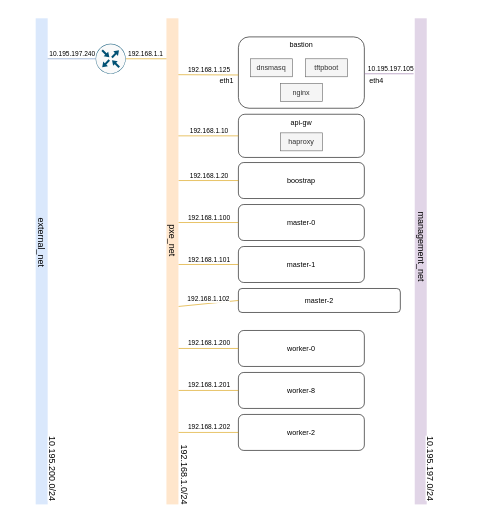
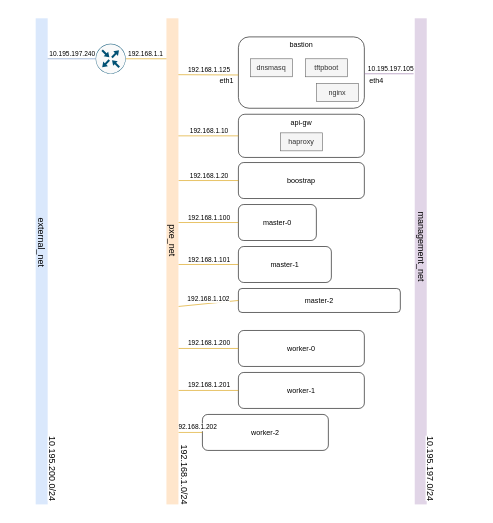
- <mxCell id="40" value="nginx" style="rounded=0;whiteSpace=wrap;html=1;fillColor=#f5f5f5;strokeColor=#666666;fontColor=#333333;" parent="1" vertex="1"><mxGeometry x="467" y="138.5" width="70" height="30" as="geometry" /></mxCell>
+ <mxCell id="40" value="nginx" style="rounded=0;whiteSpace=wrap;html=1;fillColor=#f5f5f5;strokeColor=#666666;fontColor=#333333;" parent="1" vertex="1"><mxGeometry x="527" y="138.5" width="70" height="30" as="geometry" /></mxCell>
- <mxCell id="8" value="&lt;div class=&quot;detail-title col-xs-12 col-sm-9&quot;&gt;&lt;span class=&quot;h1 word-wrap&quot;&gt;master-0&lt;/span&gt;&lt;/div&gt;" style="rounded=1;whiteSpace=wrap;html=1;verticalAlign=middle;" parent="1" vertex="1"><mxGeometry x="397" y="340.5" width="210" height="60" as="geometry" /></mxCell>
+ <mxCell id="8" value="&lt;div class=&quot;detail-title col-xs-12 col-sm-9&quot;&gt;&lt;span class=&quot;h1 word-wrap&quot;&gt;master-0&lt;/span&gt;&lt;/div&gt;" style="rounded=1;whiteSpace=wrap;html=1;verticalAlign=middle;" parent="1" vertex="1"><mxGeometry x="397" y="340.5" width="130" height="60" as="geometry" /></mxCell>
- <mxCell id="11" value="master&lt;span&gt;-1&lt;/span&gt;" style="rounded=1;whiteSpace=wrap;html=1;verticalAlign=middle;" parent="1" vertex="1"><mxGeometry x="397" y="410.5" width="210" height="60" as="geometry" /></mxCell>
+ <mxCell id="11" value="master&lt;span&gt;-1&lt;/span&gt;" style="rounded=1;whiteSpace=wrap;html=1;verticalAlign=middle;" parent="1" vertex="1"><mxGeometry x="397" y="410.5" width="155" height="60" as="geometry" /></mxCell>
- <mxCell id="20" value="&lt;div class=&quot;detail-title col-xs-12 col-sm-9&quot;&gt;&lt;span class=&quot;h1 word-wrap&quot;&gt;worker-8&lt;/span&gt;&lt;/div&gt;" style="rounded=1;whiteSpace=wrap;html=1;verticalAlign=middle;" parent="1" vertex="1"><mxGeometry x="397" y="620.5" width="210" height="60" as="geometry" /></mxCell>
+ <mxCell id="20" value="&lt;div class=&quot;detail-title col-xs-12 col-sm-9&quot;&gt;&lt;span class=&quot;h1 word-wrap&quot;&gt;worker-1&lt;/span&gt;&lt;/div&gt;" style="rounded=1;whiteSpace=wrap;html=1;verticalAlign=middle;" parent="1" vertex="1"><mxGeometry x="397" y="620.5" width="210" height="60" as="geometry" /></mxCell>
- <mxCell id="23" value="&lt;div class=&quot;detail-title col-xs-12 col-sm-9&quot;&gt;&lt;span class=&quot;h1 word-wrap&quot;&gt;worker-2&lt;/span&gt;&lt;/div&gt;" style="rounded=1;whiteSpace=wrap;html=1;verticalAlign=middle;" parent="1" vertex="1"><mxGeometry x="397" y="690.5" width="210" height="60" as="geometry" /></mxCell>
+ <mxCell id="23" value="&lt;div class=&quot;detail-title col-xs-12 col-sm-9&quot;&gt;&lt;span class=&quot;h1 word-wrap&quot;&gt;worker-2&lt;/span&gt;&lt;/div&gt;" style="rounded=1;whiteSpace=wrap;html=1;verticalAlign=middle;" parent="1" vertex="1"><mxGeometry x="337" y="690.5" width="210" height="60" as="geometry" /></mxCell>
